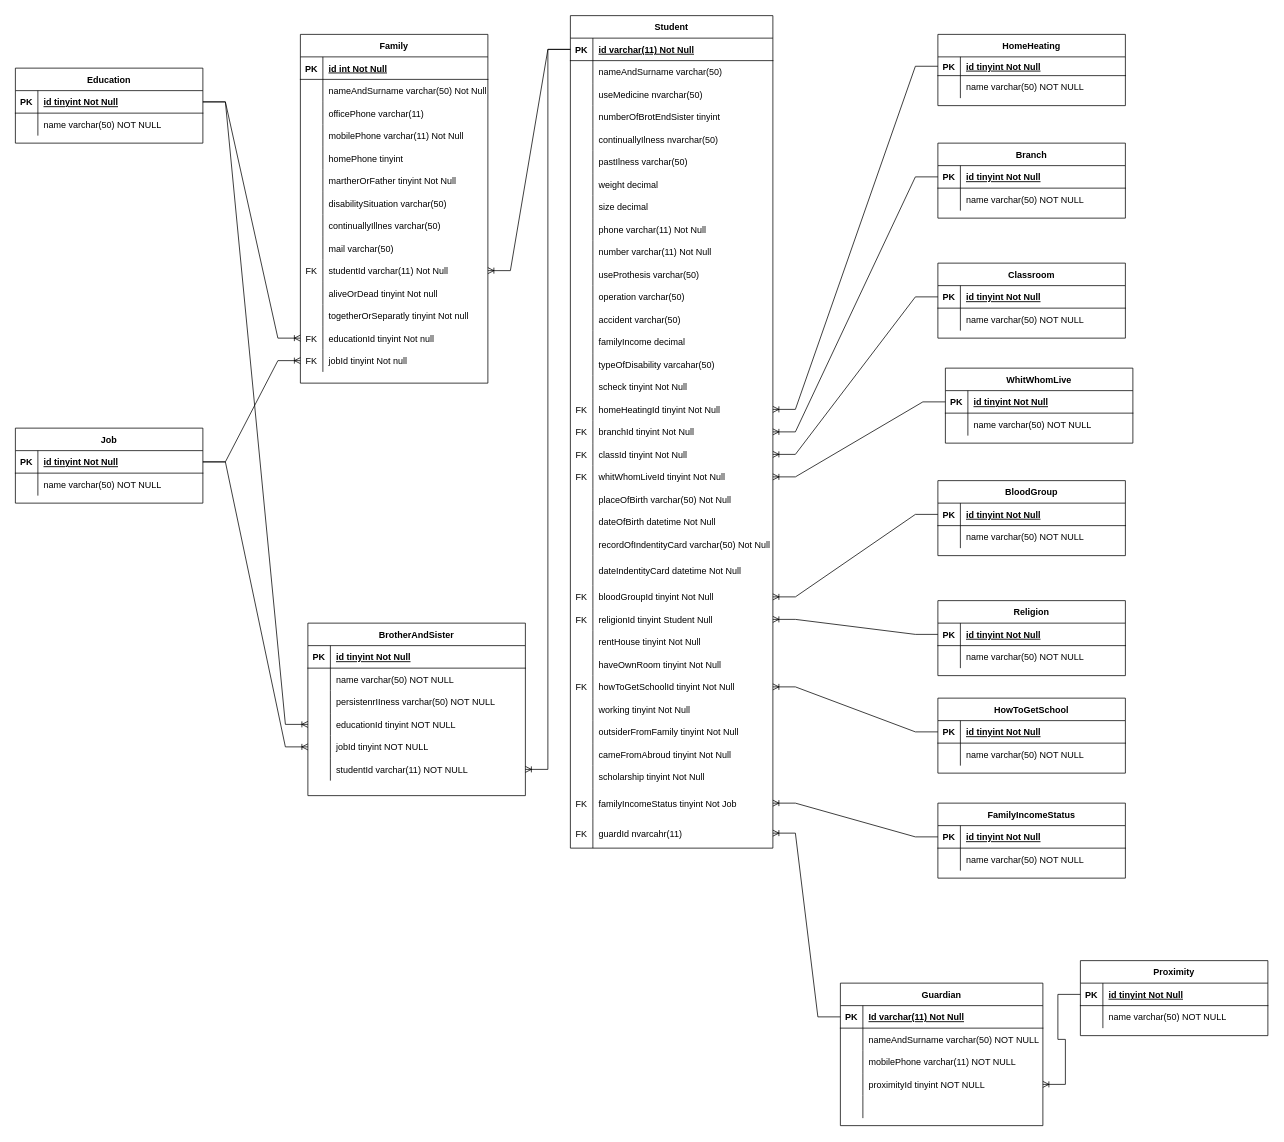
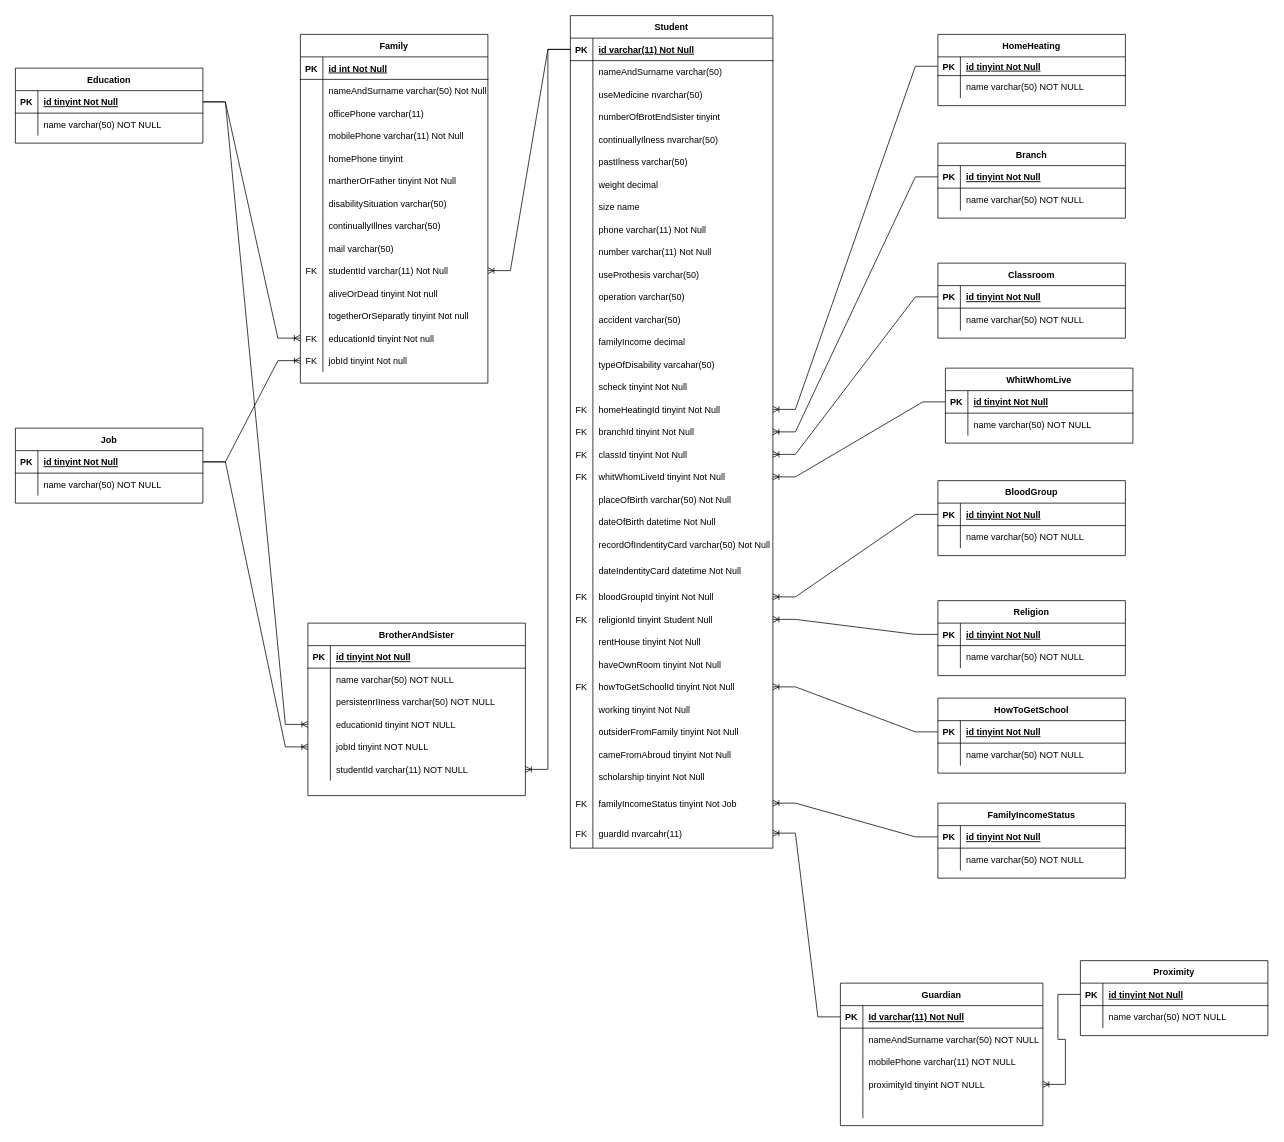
- <mxCell id="33" value="size decimal" style="shape=partialRectangle;connectable=0;fillColor=none;top=0;left=0;bottom=0;right=0;align=left;spacingLeft=6;overflow=hidden;" parent="31" vertex="1"><mxGeometry x="30" width="240" height="30" as="geometry"><mxRectangle width="240" height="30" as="alternateBounds" /></mxGeometry></mxCell>
+ <mxCell id="33" value="size name" style="shape=partialRectangle;connectable=0;fillColor=none;top=0;left=0;bottom=0;right=0;align=left;spacingLeft=6;overflow=hidden;" parent="31" vertex="1"><mxGeometry x="30" width="240" height="30" as="geometry"><mxRectangle width="240" height="30" as="alternateBounds" /></mxGeometry></mxCell>
